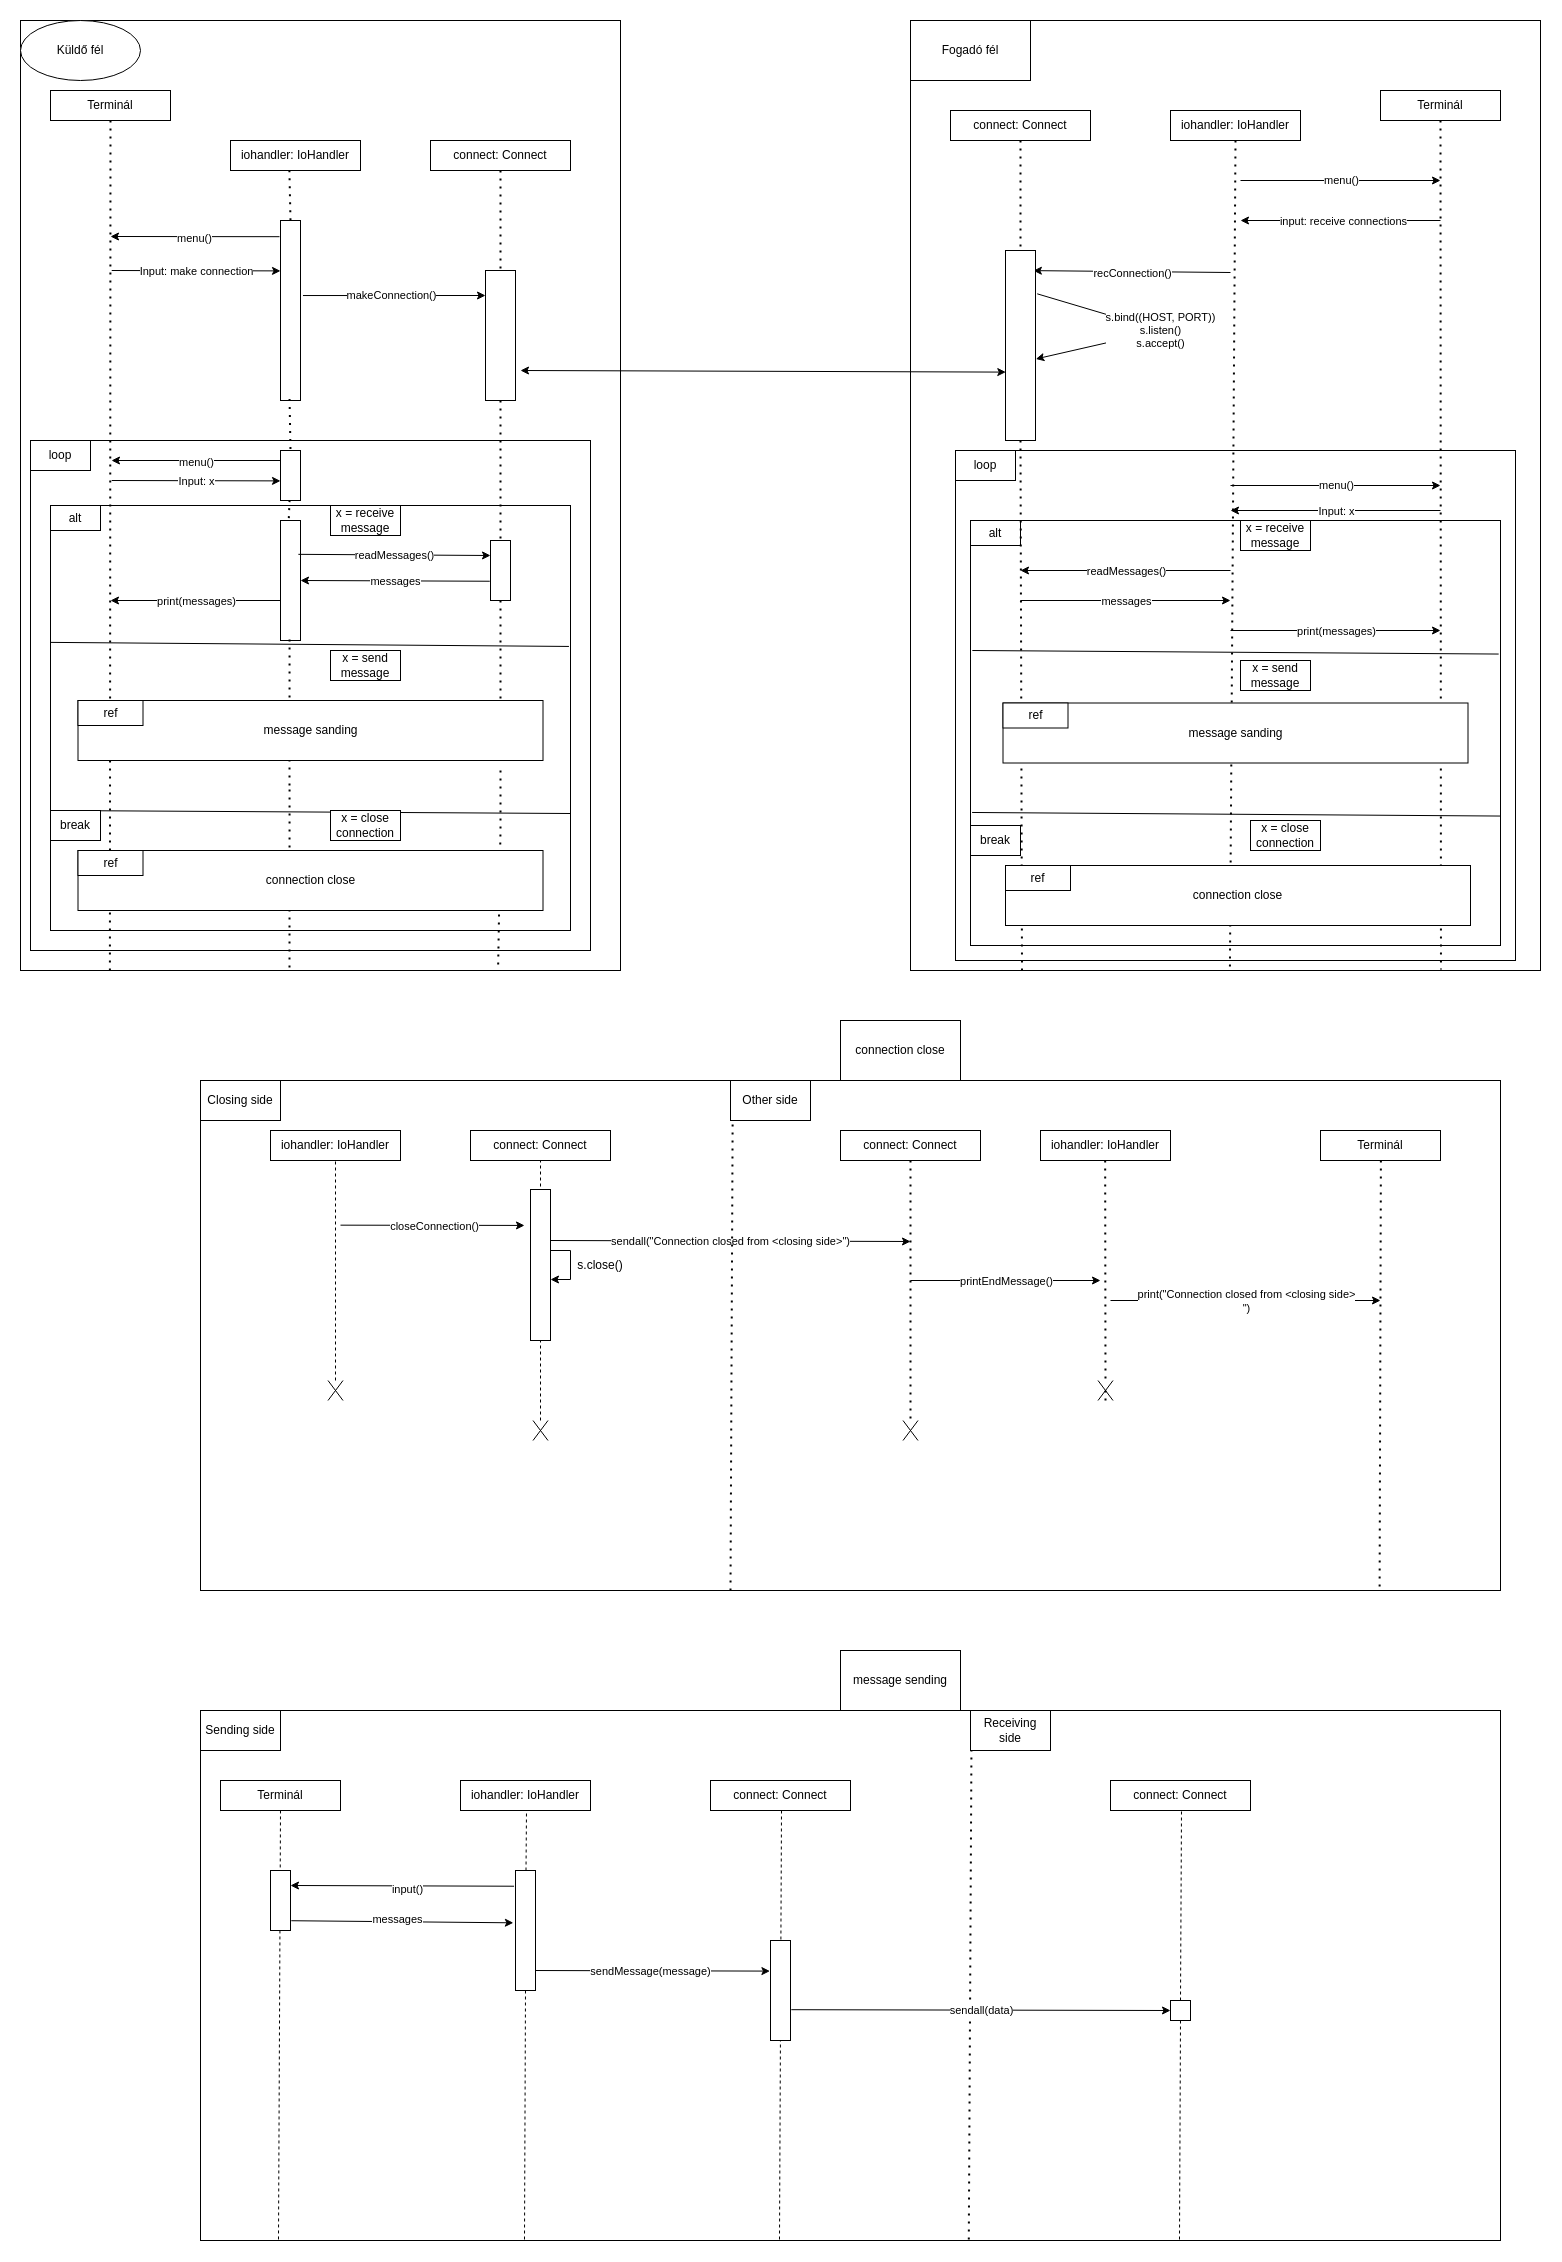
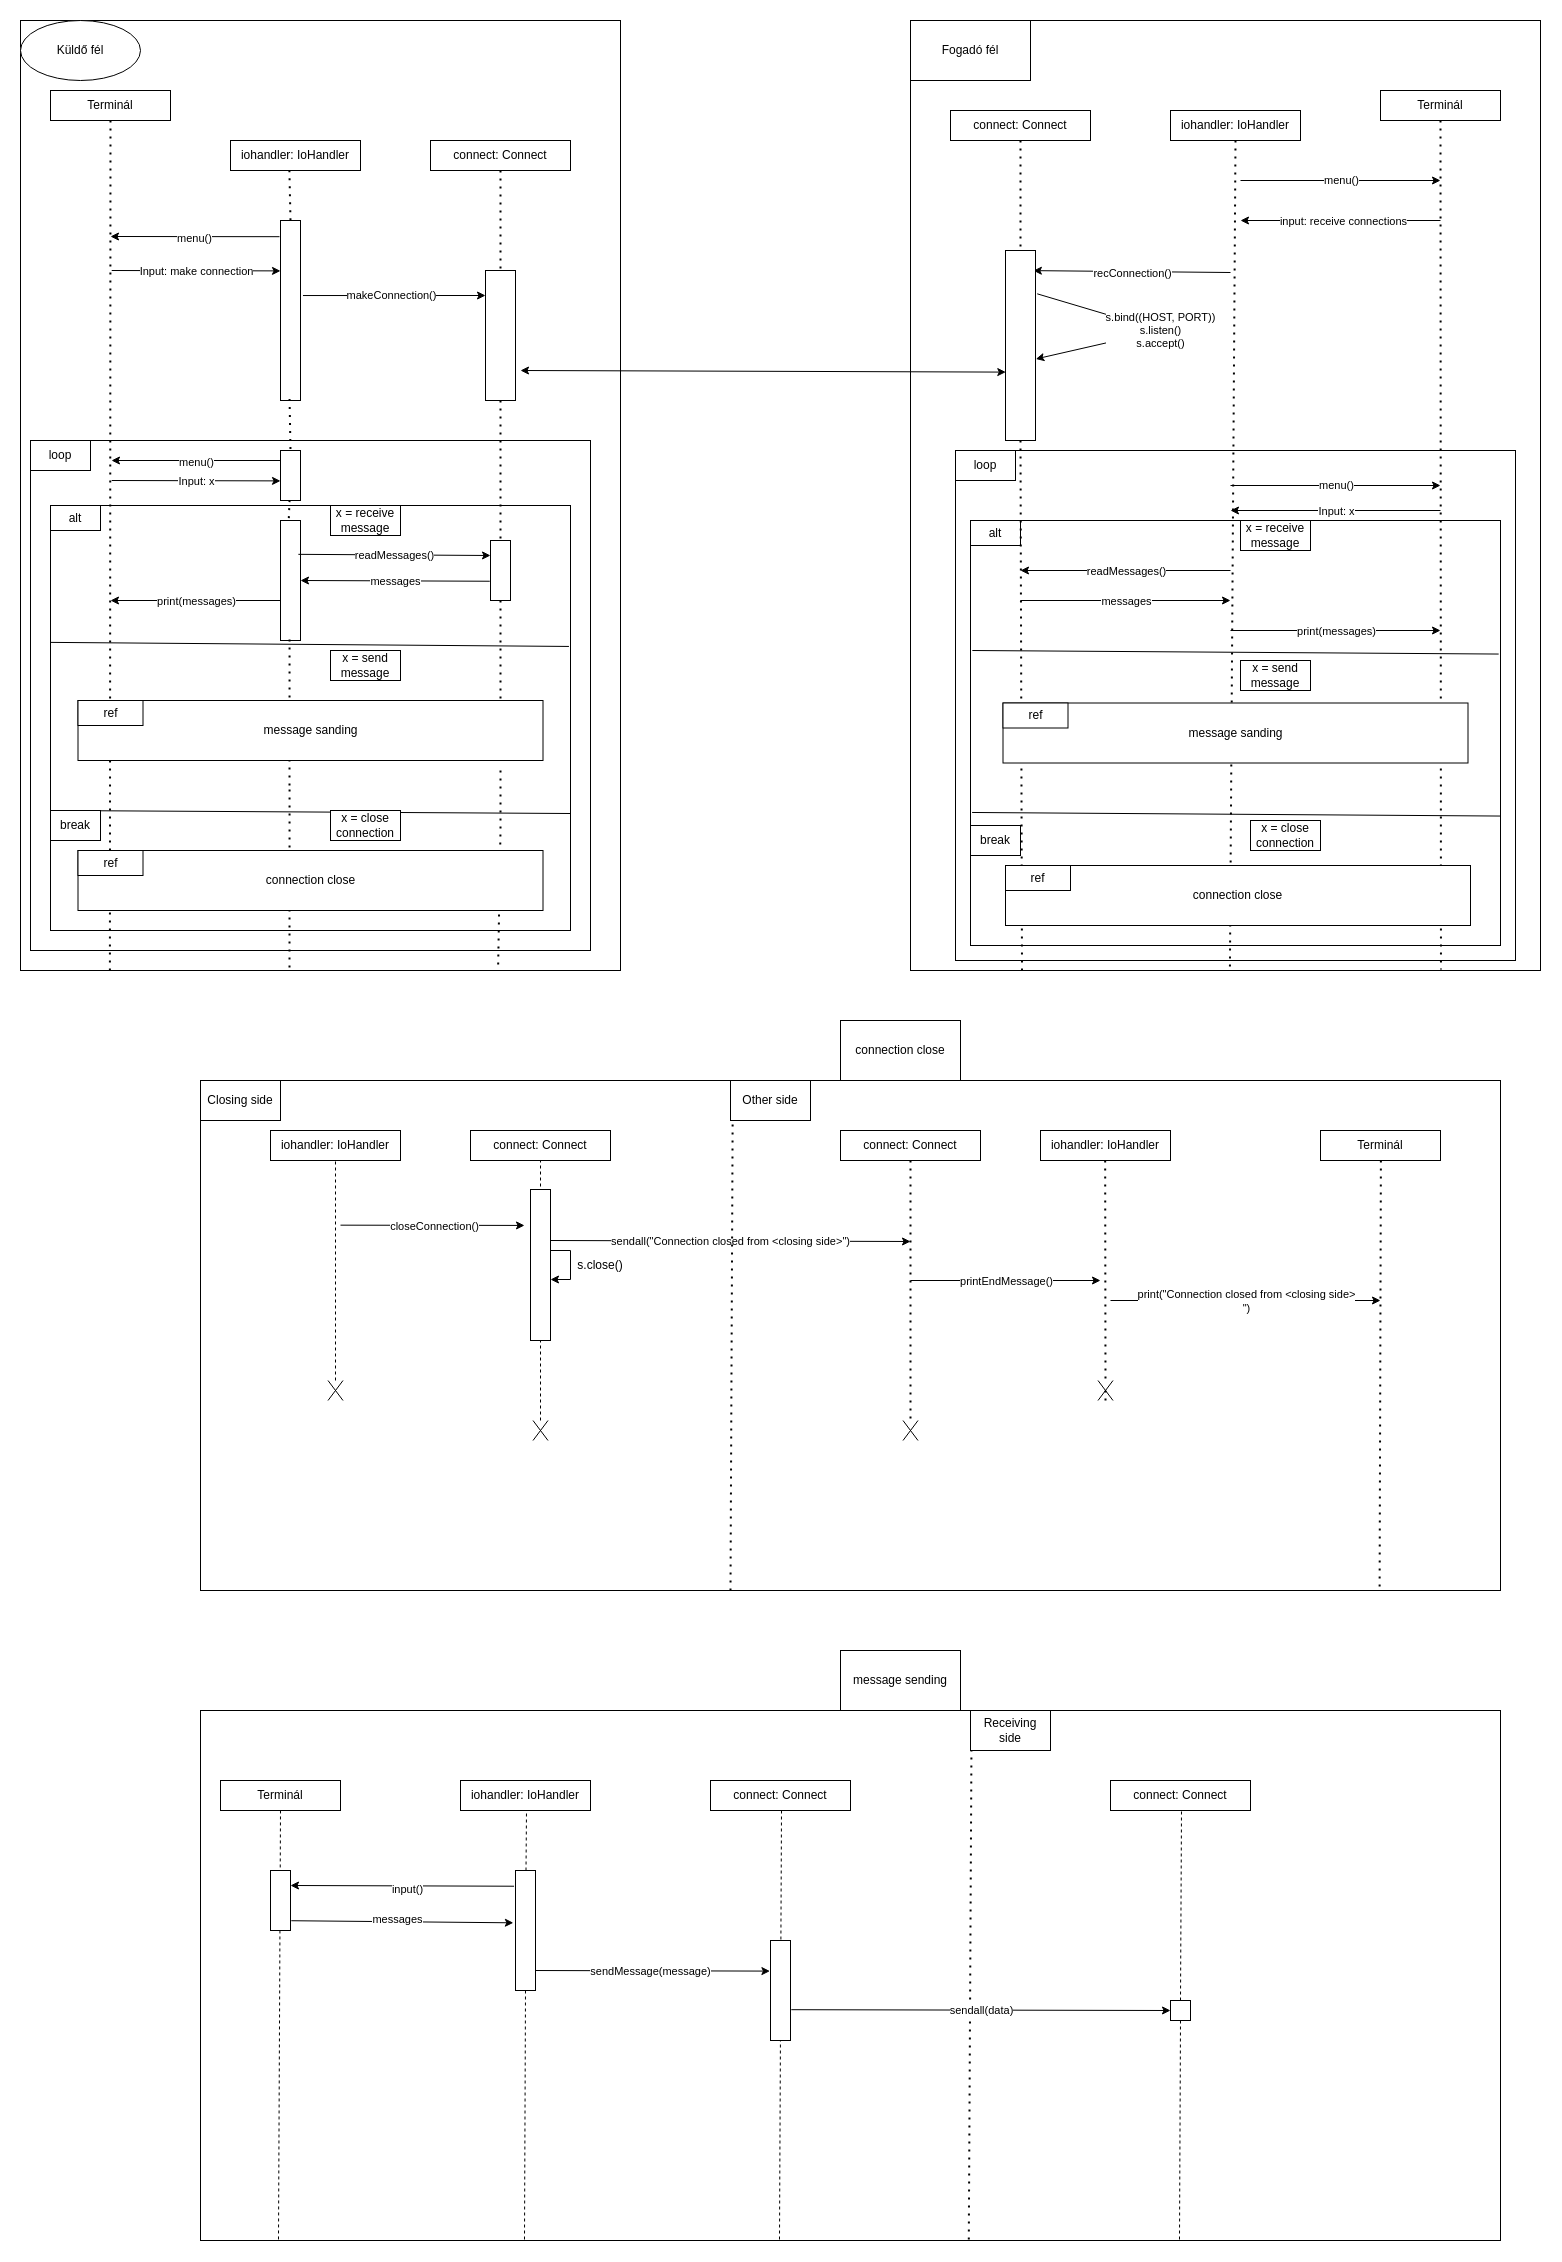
- <mxCell id="142" value="Sending side" style="rounded=0;whiteSpace=wrap;html=1;" vertex="1" parent="1"><mxGeometry x="200" y="1710" width="80" height="40" as="geometry" /></mxCell>
